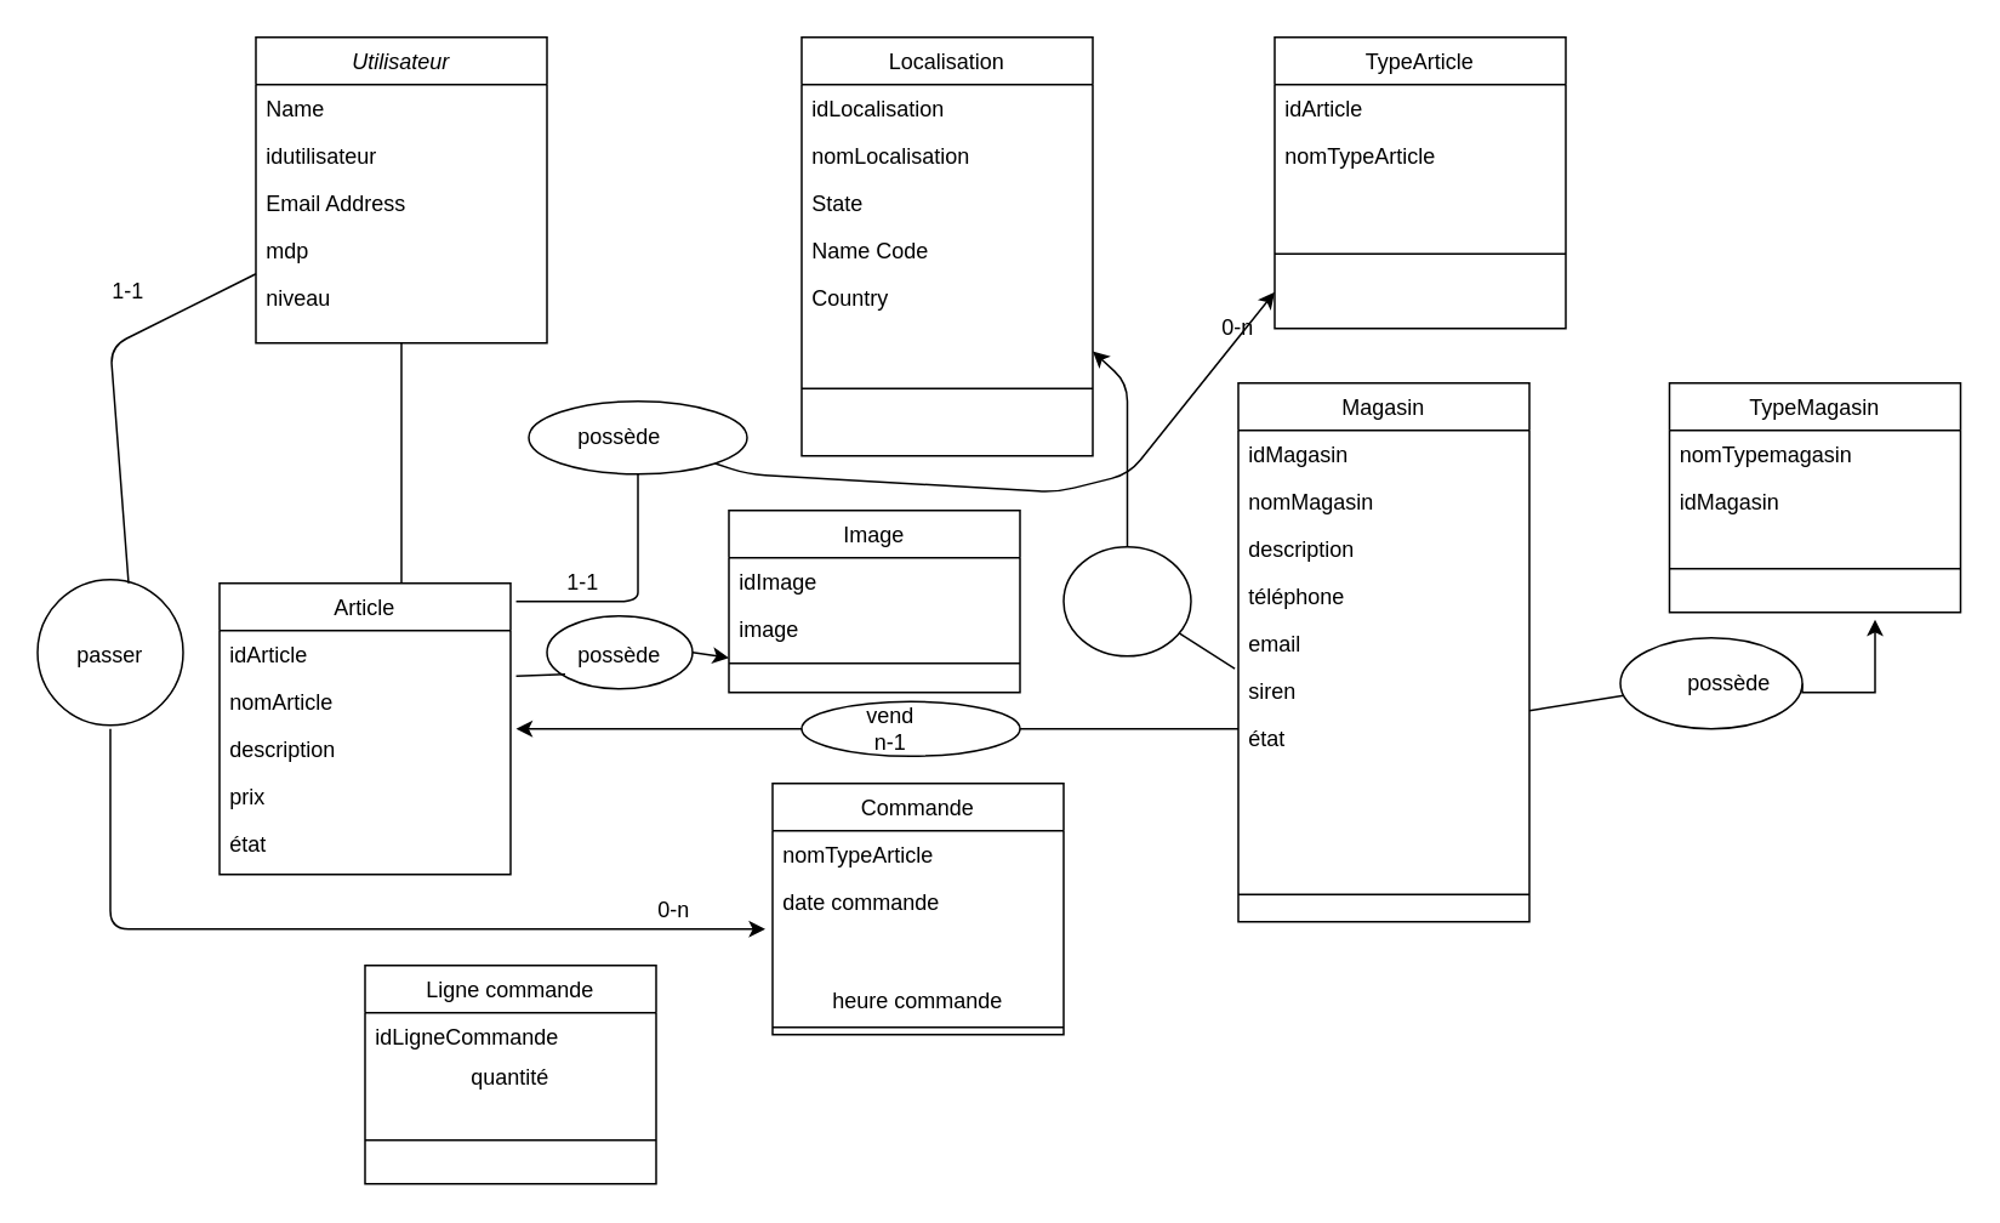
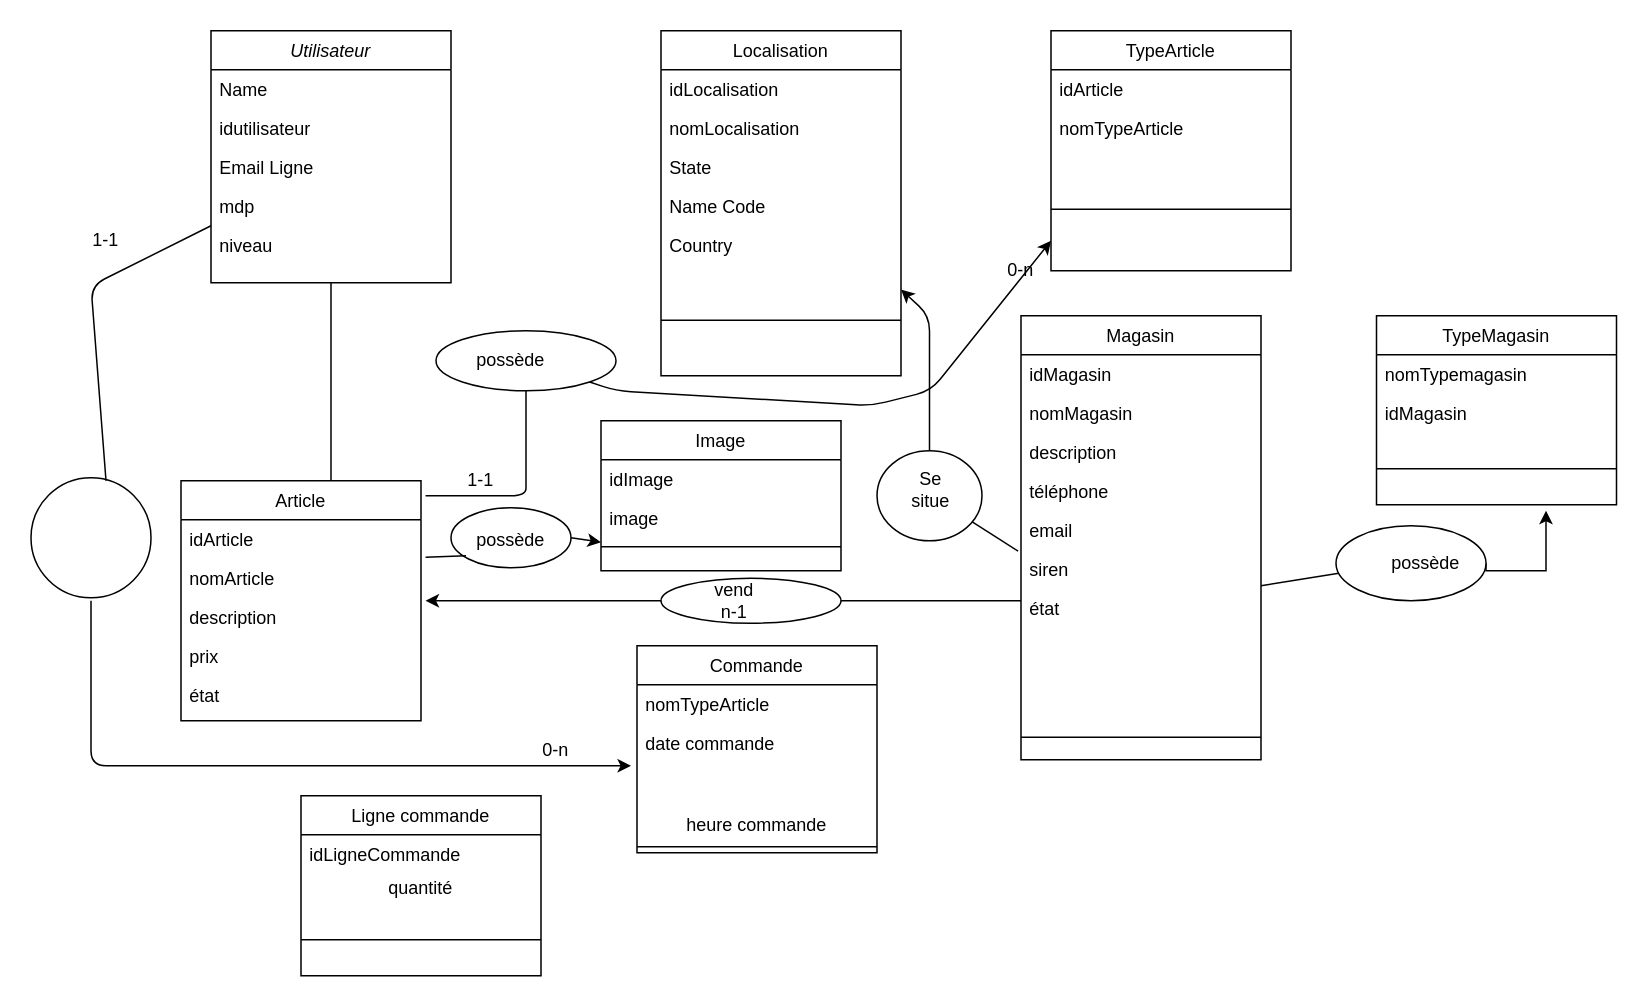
- <mxCell id="5" value="Email Address" style="text;align=left;verticalAlign=top;spacingLeft=4;spacingRight=4;overflow=hidden;rotatable=0;points=[[0,0.5],[1,0.5]];portConstraint=eastwest;rounded=0;shadow=0;html=0;" parent="2" vertex="1"><mxGeometry y="78" width="160" height="26" as="geometry" /></mxCell>
+ <mxCell id="5" value="Email Ligne" style="text;align=left;verticalAlign=top;spacingLeft=4;spacingRight=4;overflow=hidden;rotatable=0;points=[[0,0.5],[1,0.5]];portConstraint=eastwest;rounded=0;shadow=0;html=0;" parent="2" vertex="1"><mxGeometry y="78" width="160" height="26" as="geometry" /></mxCell>
+ <mxCell id="77" value="Se situe" style="text;html=1;strokeColor=none;fillColor=none;align=center;verticalAlign=middle;whiteSpace=wrap;rounded=0;" vertex="1" parent="1"><mxGeometry x="600" y="316" width="40" height="20" as="geometry" /></mxCell>
- <mxCell id="75" value="passer" style="text;html=1;strokeColor=none;fillColor=none;align=center;verticalAlign=middle;whiteSpace=wrap;rounded=0;" vertex="1" parent="1"><mxGeometry x="40" y="350" width="40" height="20" as="geometry" /></mxCell>
